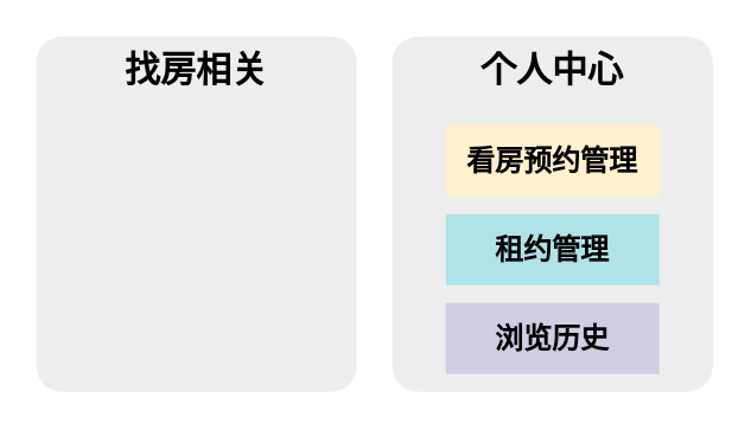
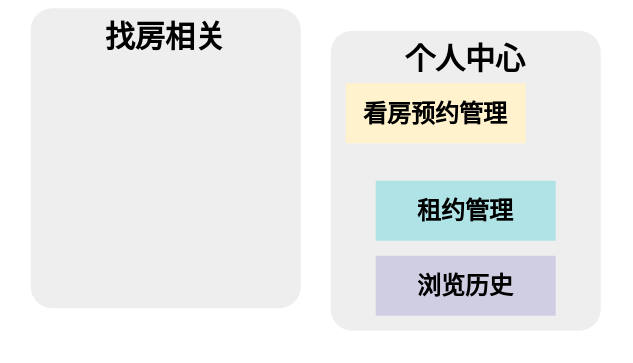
- <mxCell id="6" value="&lt;strong style=&quot;box-sizing: border-box; font-family: &amp;quot;Open Sans&amp;quot;, &amp;quot;Clear Sans&amp;quot;, &amp;quot;Helvetica Neue&amp;quot;, Helvetica, Arial, &amp;quot;Segoe UI Emoji&amp;quot;, sans-serif; orphans: 4; text-align: left;&quot;&gt;看房预约管理&lt;/strong&gt;" style="rounded=0;whiteSpace=wrap;html=1;fontSize=16;fontStyle=1;fillColor=#fff2cc;strokeColor=none;" vertex="1" parent="1"><mxGeometry x="250" y="70" width="120" height="40" as="geometry" /></mxCell>
+ <mxCell id="6" value="&lt;strong style=&quot;box-sizing: border-box; font-family: &amp;quot;Open Sans&amp;quot;, &amp;quot;Clear Sans&amp;quot;, &amp;quot;Helvetica Neue&amp;quot;, Helvetica, Arial, &amp;quot;Segoe UI Emoji&amp;quot;, sans-serif; orphans: 4; text-align: left;&quot;&gt;看房预约管理&lt;/strong&gt;" style="rounded=0;whiteSpace=wrap;html=1;fontSize=16;fontStyle=1;fillColor=#fff2cc;strokeColor=none;" vertex="1" parent="1"><mxGeometry x="230" y="55" width="120" height="40" as="geometry" /></mxCell>
- <mxCell id="3" value="找房相关" style="rounded=1;whiteSpace=wrap;html=1;fontSize=20;arcSize=8;verticalAlign=top;fontStyle=1;fillColor=#eeeeee;strokeColor=none;" parent="1" vertex="1"><mxGeometry x="20" y="20" width="180" height="200" as="geometry" /></mxCell>
+ <mxCell id="3" value="找房相关" style="rounded=1;whiteSpace=wrap;html=1;fontSize=20;arcSize=8;verticalAlign=top;fontStyle=1;fillColor=#eeeeee;strokeColor=none;" parent="1" vertex="1"><mxGeometry x="20" y="5" width="180" height="200" as="geometry" /></mxCell>
